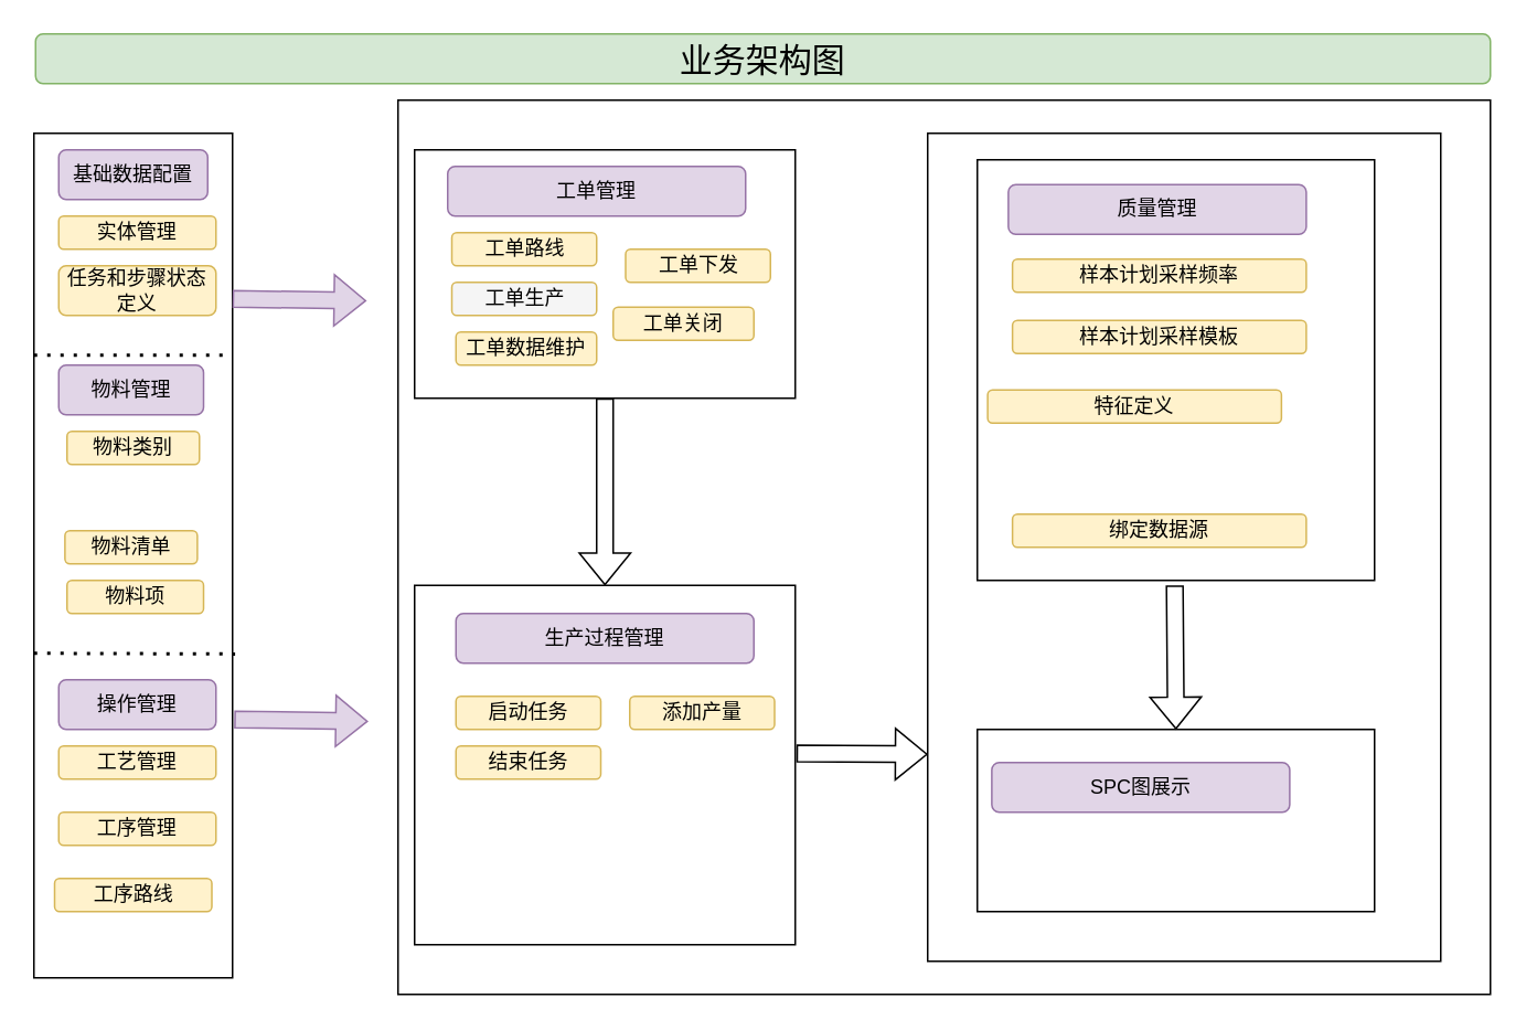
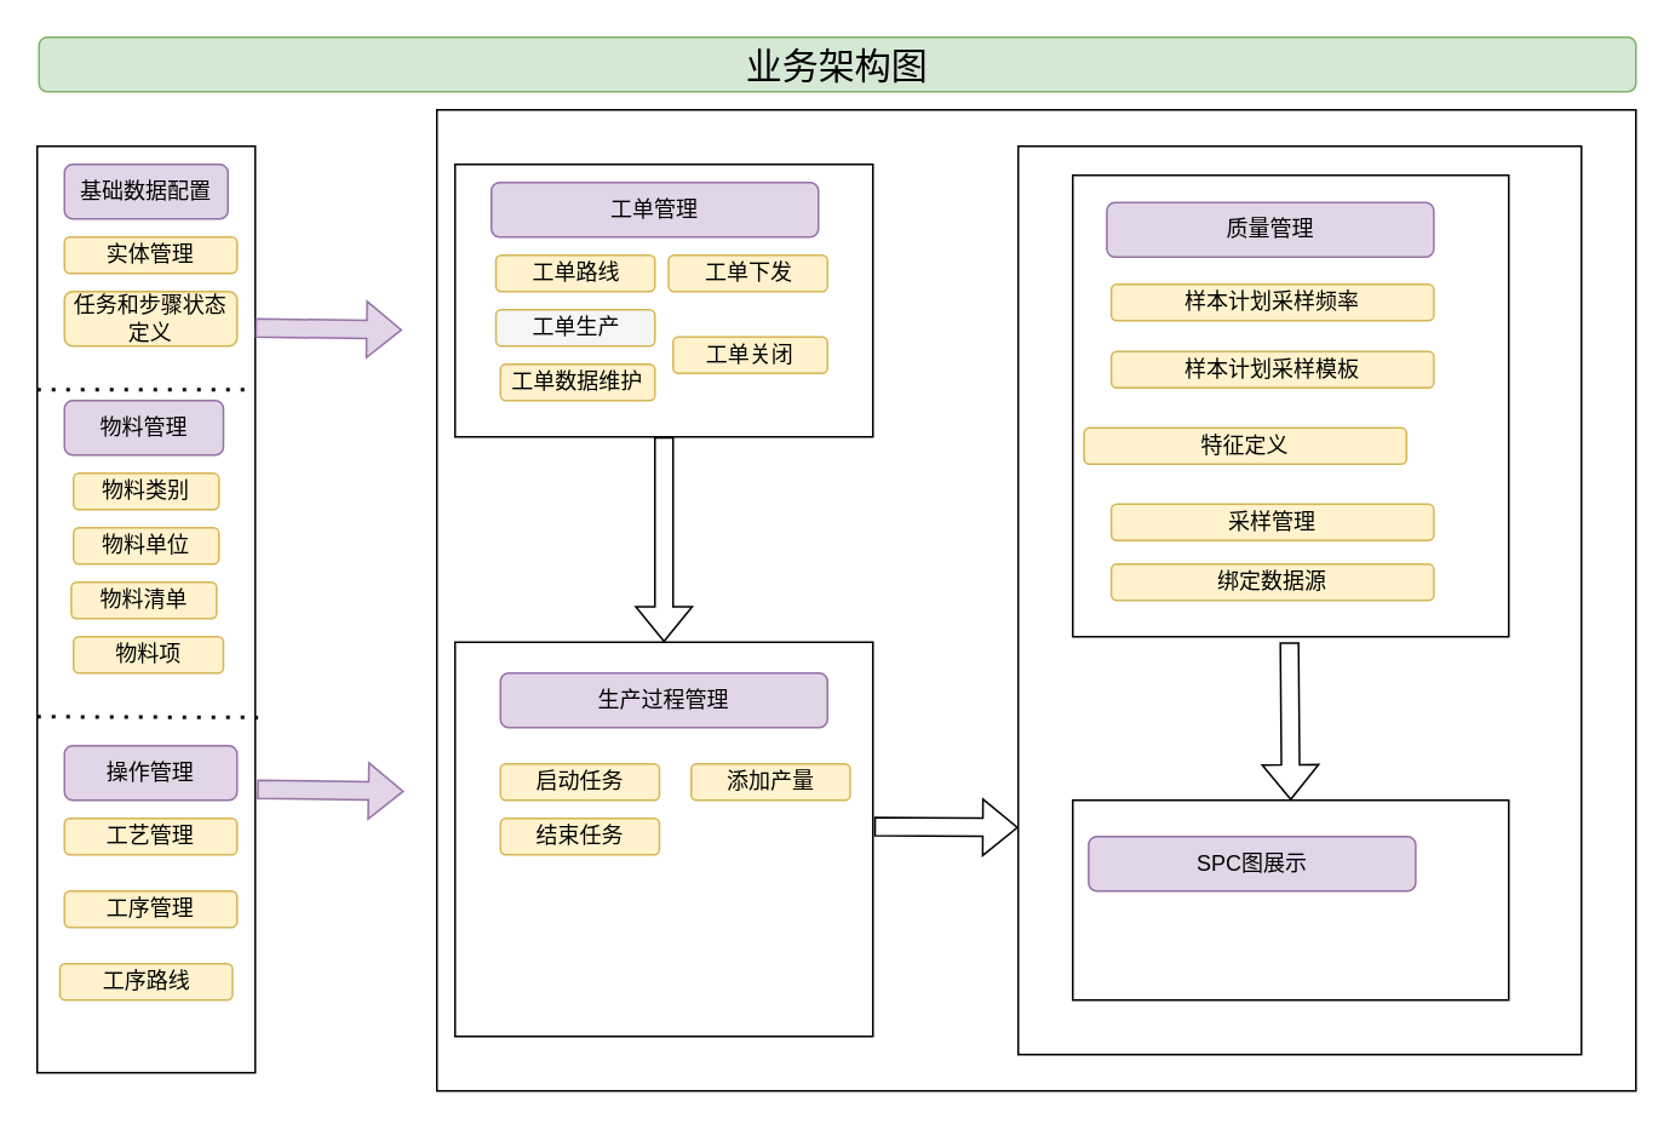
- <mxCell id="16" value="工单下发" style="rounded=1;whiteSpace=wrap;html=1;fillColor=#fff2cc;strokeColor=#d6b656;" vertex="1" parent="1"><mxGeometry x="377.5" y="150" width="87.5" height="20" as="geometry" /></mxCell>
+ <mxCell id="16" value="工单下发" style="rounded=1;whiteSpace=wrap;html=1;fillColor=#fff2cc;strokeColor=#d6b656;" vertex="1" parent="1"><mxGeometry x="367.5" y="140" width="87.5" height="20" as="geometry" /></mxCell>
+ <mxCell id="37" value="采样管理" style="rounded=1;whiteSpace=wrap;html=1;fillColor=#fff2cc;strokeColor=#d6b656;" vertex="1" parent="1"><mxGeometry x="611.25" y="277" width="177.5" height="20" as="geometry" /></mxCell>
+ <mxCell id="21" value="物料单位" style="rounded=1;whiteSpace=wrap;html=1;fillColor=#fff2cc;strokeColor=#d6b656;" vertex="1" parent="1"><mxGeometry x="40" y="290" width="80" height="20" as="geometry" /></mxCell>
